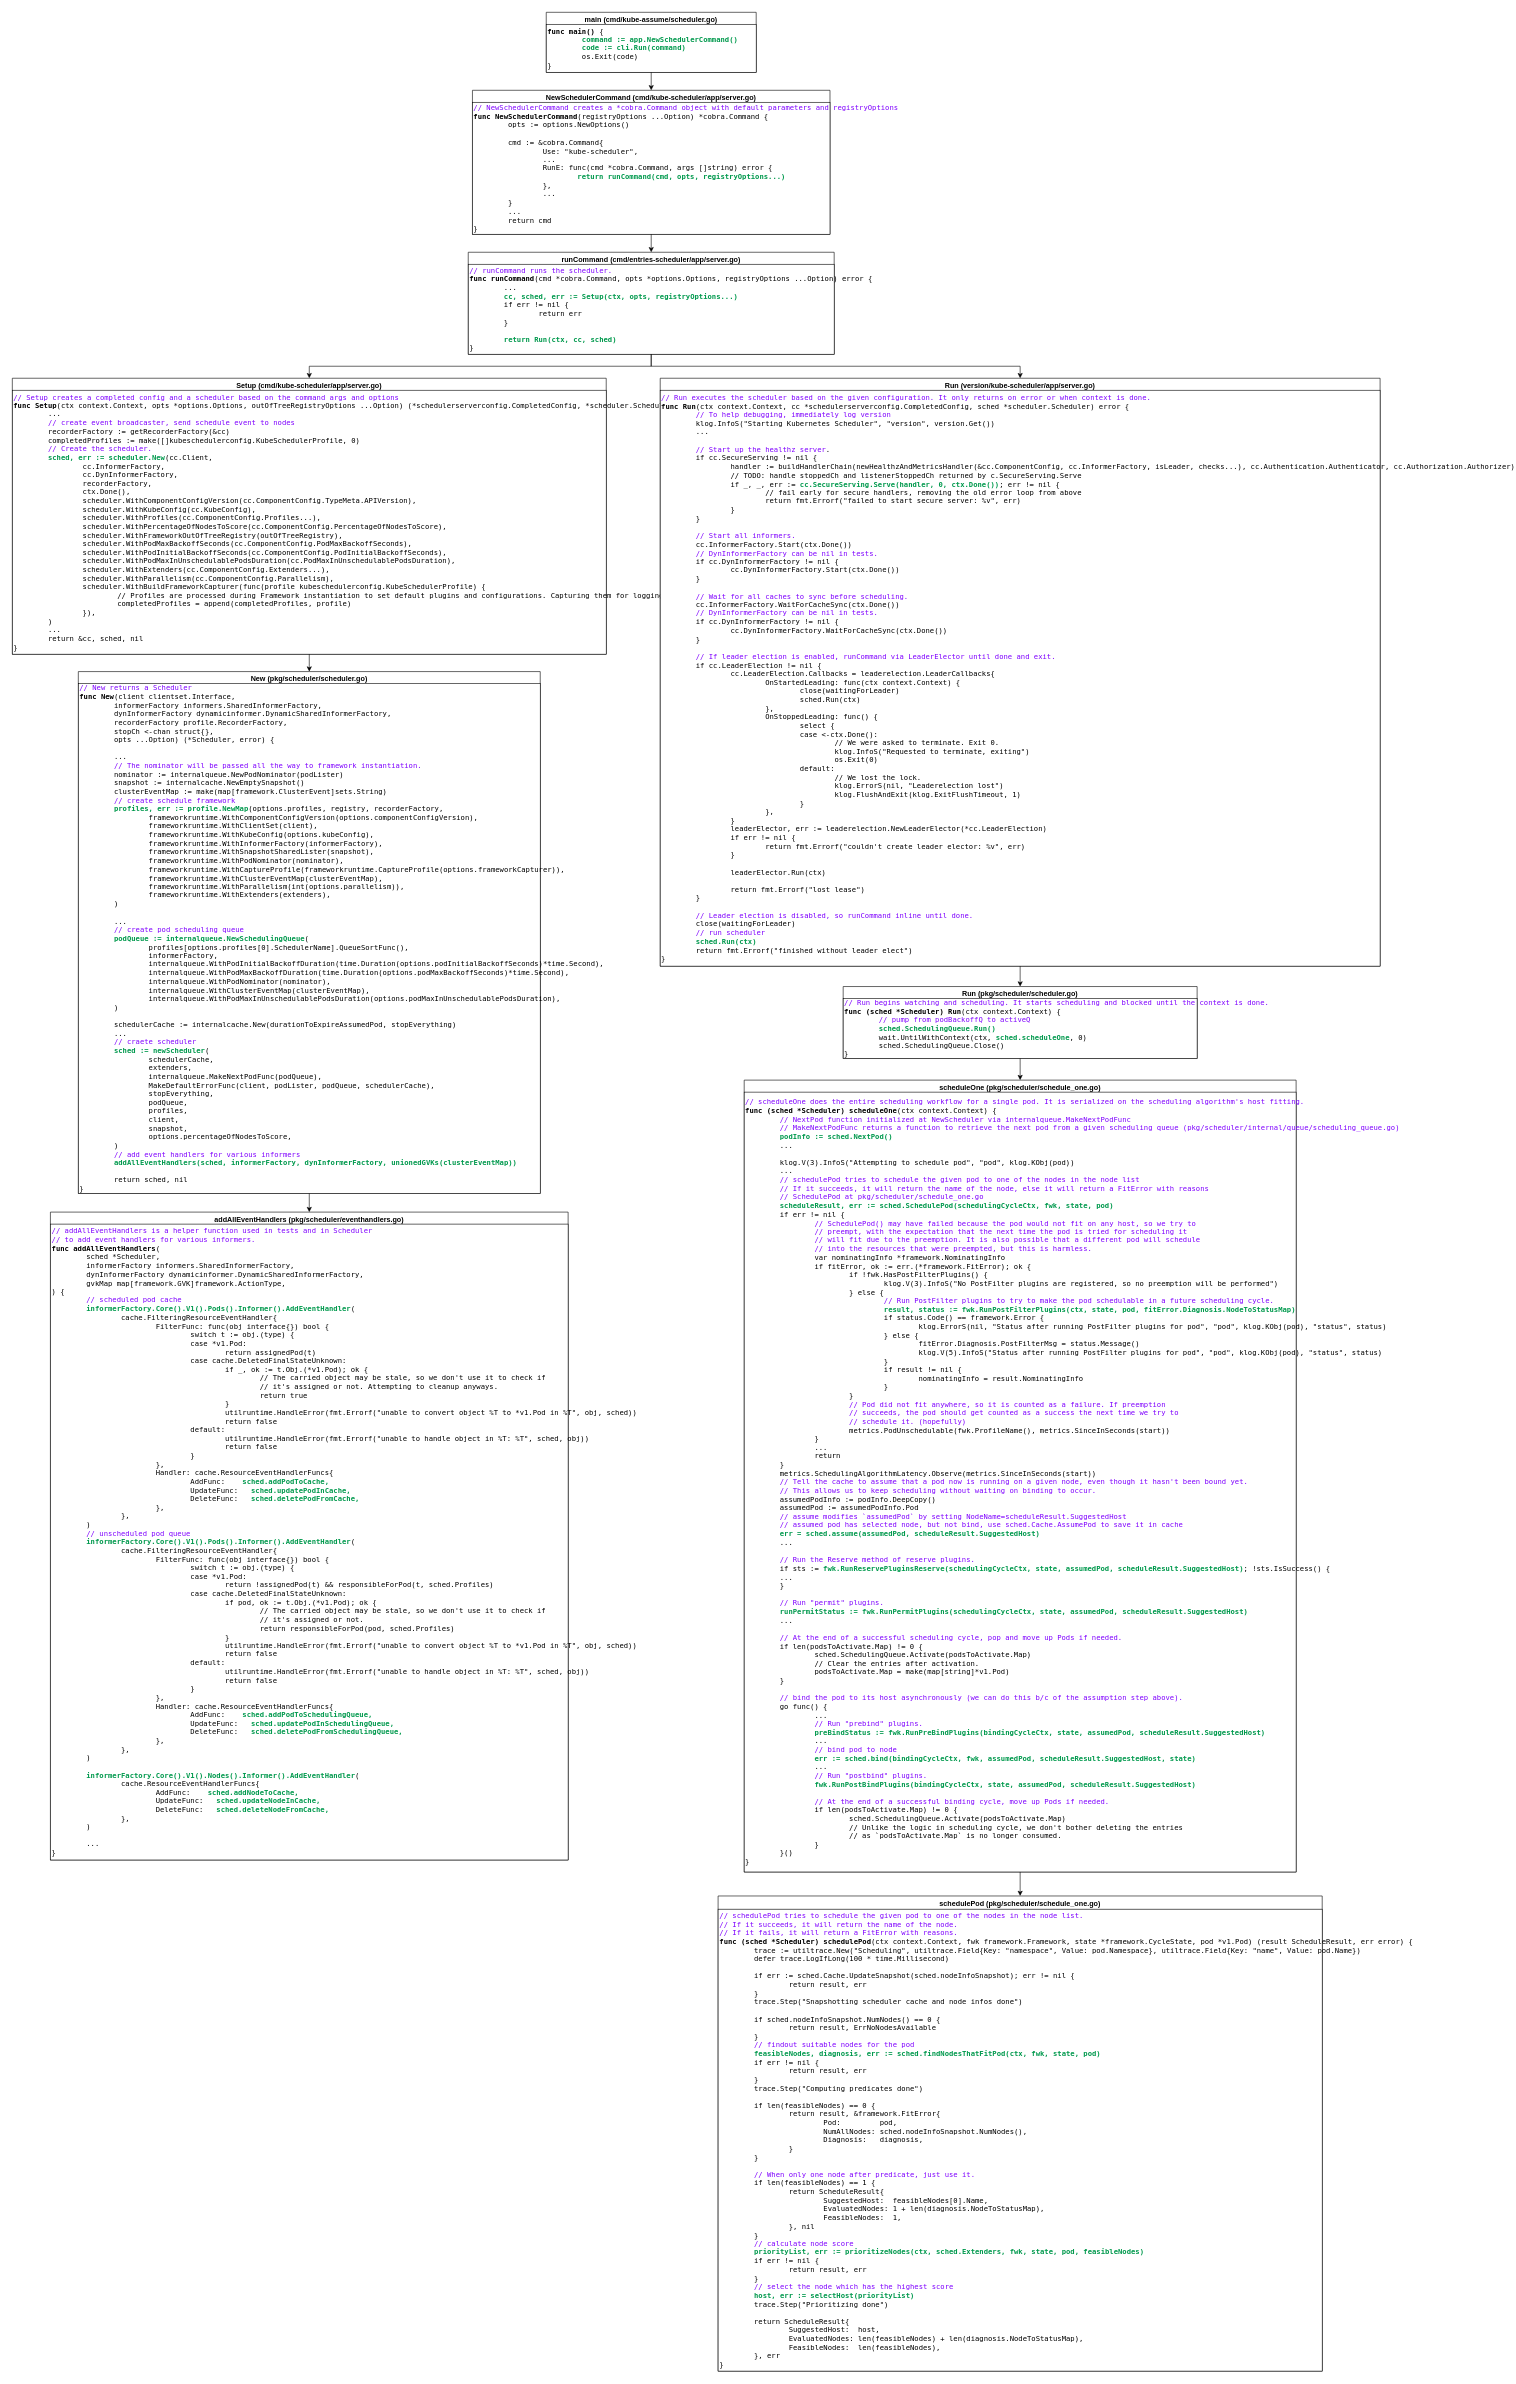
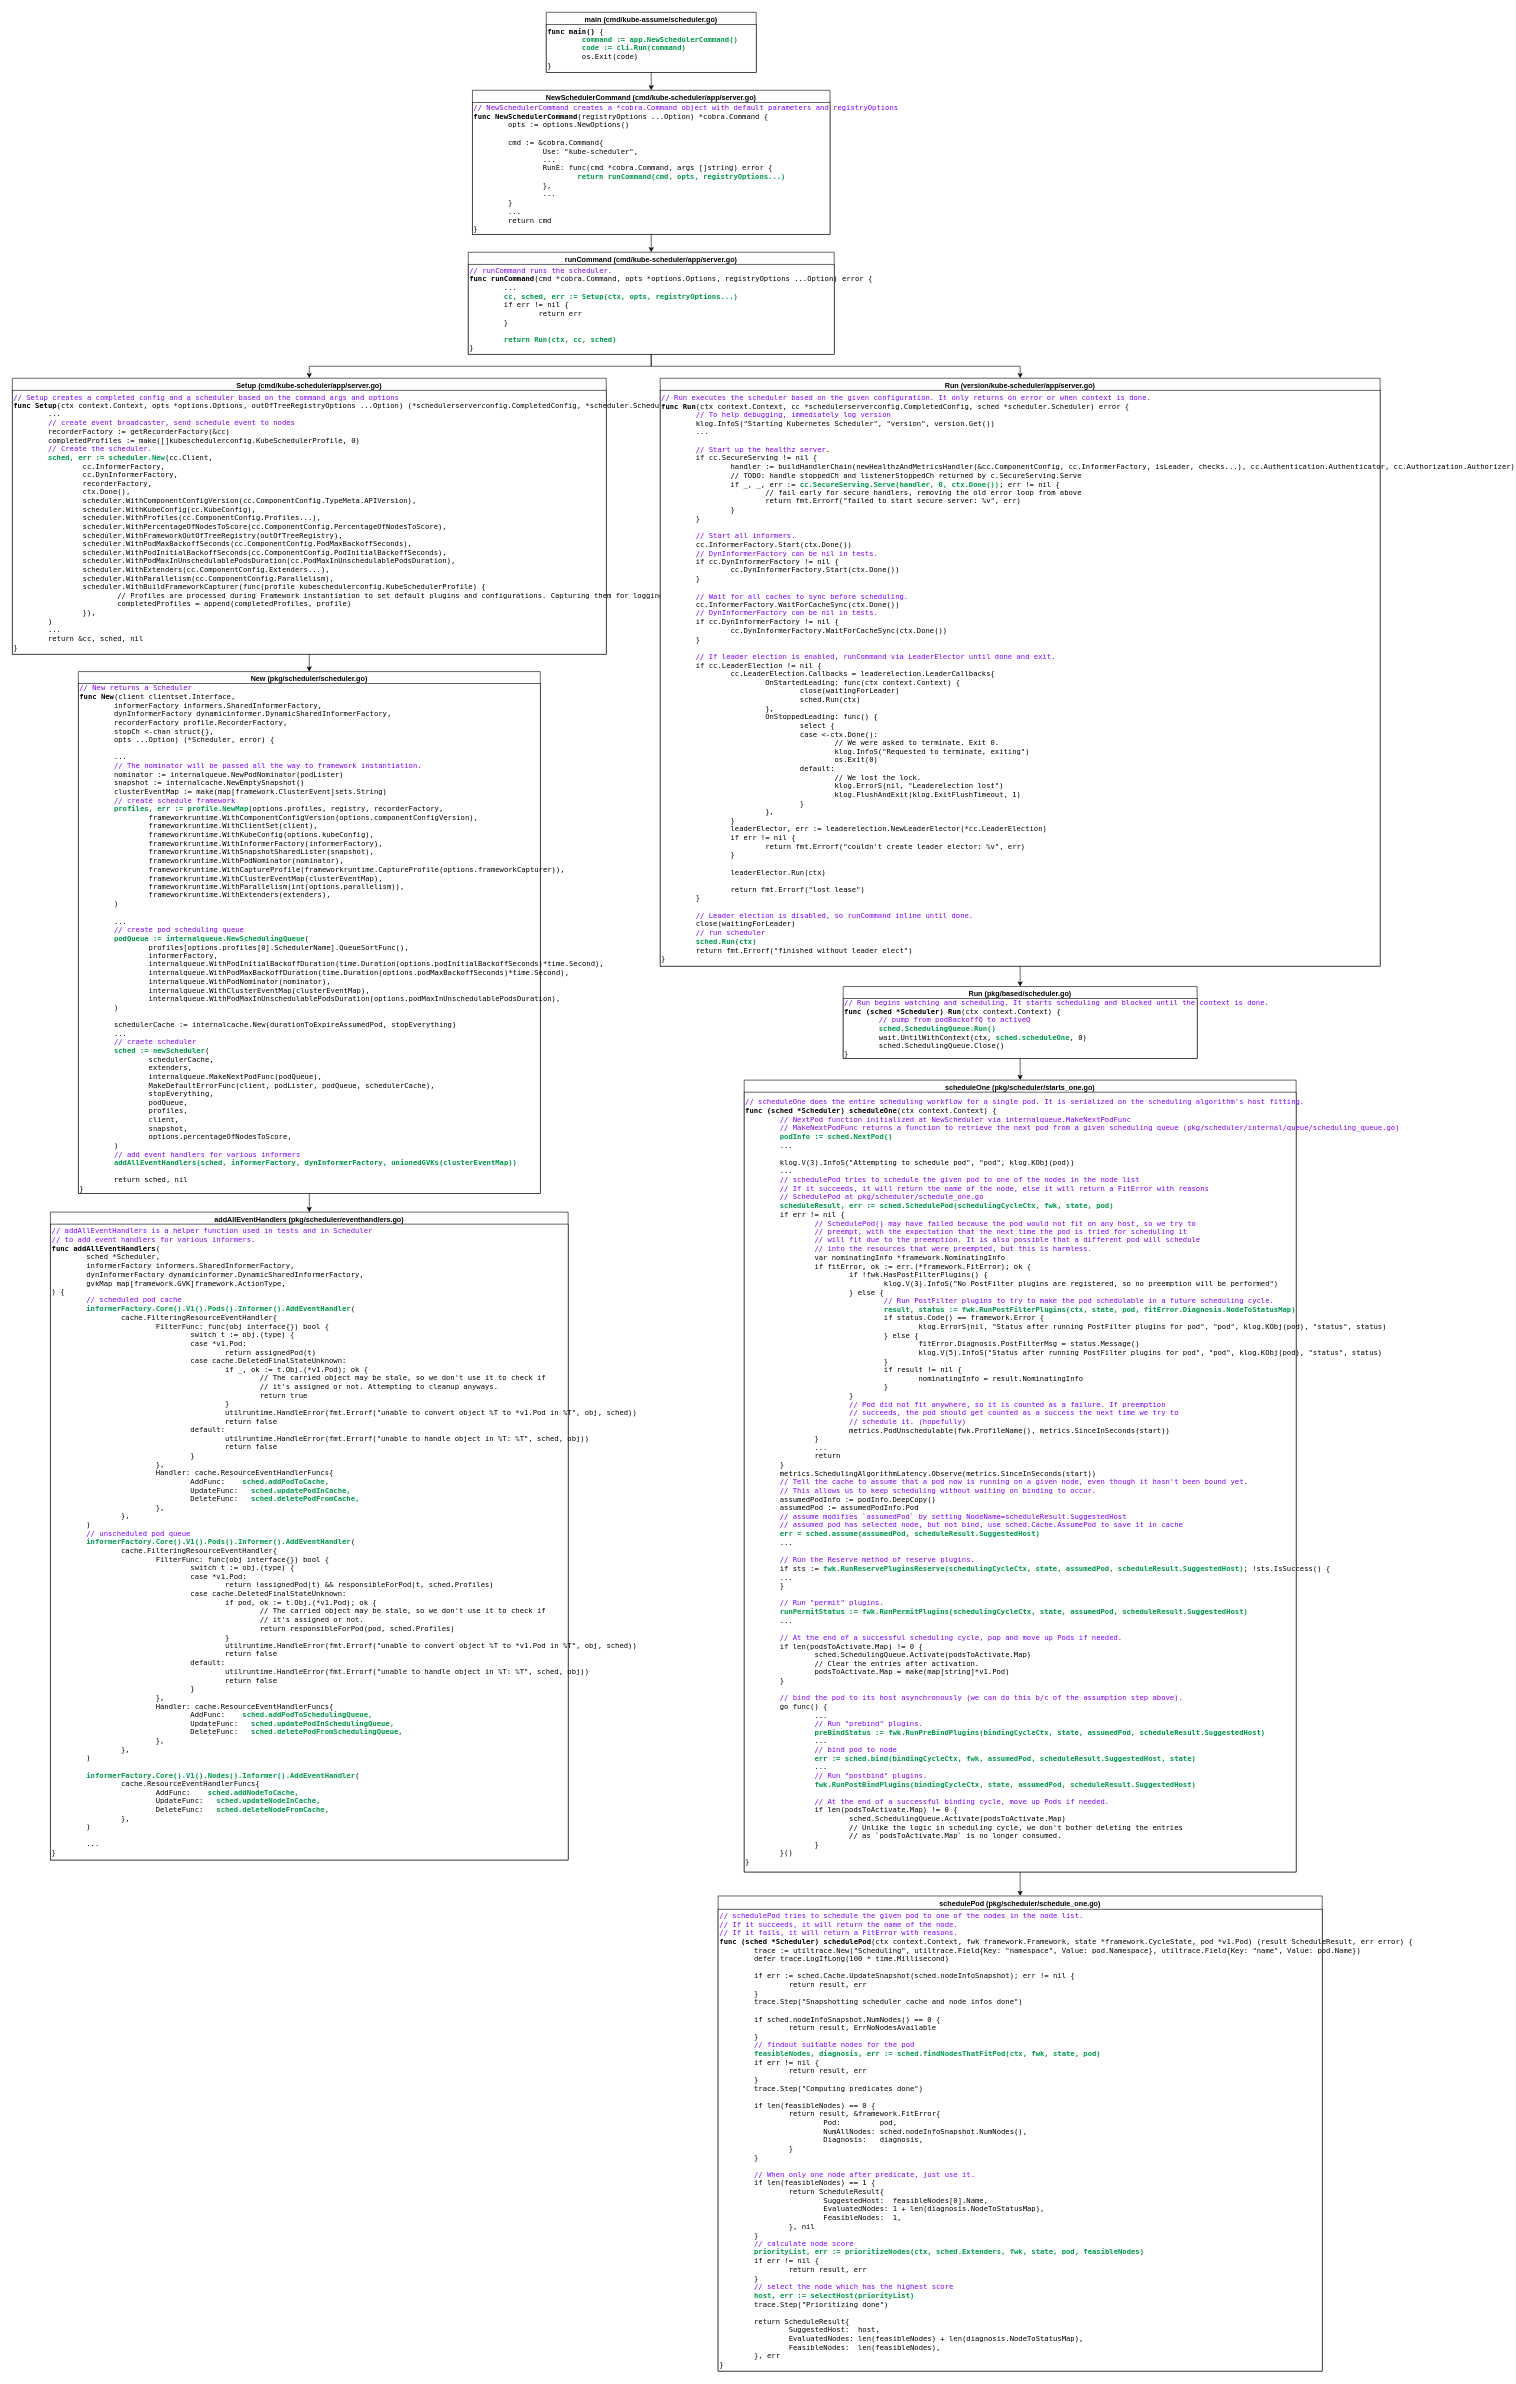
- <mxCell id="6" value="runCommand (cmd/entries-scheduler/app/server.go)" style="swimlane;fontColor=#000000;" parent="1" vertex="1"><mxGeometry x="780" y="420" width="610" height="170" as="geometry" /></mxCell>
+ <mxCell id="6" value="runCommand (cmd/kube-scheduler/app/server.go)" style="swimlane;fontColor=#000000;" parent="1" vertex="1"><mxGeometry x="780" y="420" width="610" height="170" as="geometry" /></mxCell>
- <mxCell id="16" value="Run (pkg/scheduler/scheduler.go)" style="swimlane;fontColor=#000000;" parent="1" vertex="1"><mxGeometry x="1405" y="1644" width="590" height="120" as="geometry" /></mxCell>
+ <mxCell id="16" value="Run (pkg/based/scheduler.go)" style="swimlane;fontColor=#000000;" parent="1" vertex="1"><mxGeometry x="1405" y="1644" width="590" height="120" as="geometry" /></mxCell>
- <mxCell id="18" value="scheduleOne (pkg/scheduler/schedule_one.go)" style="swimlane;fontColor=#000000;" parent="1" vertex="1"><mxGeometry x="1240" y="1800" width="920" height="1320" as="geometry" /></mxCell>
+ <mxCell id="18" value="scheduleOne (pkg/scheduler/starts_one.go)" style="swimlane;fontColor=#000000;" parent="1" vertex="1"><mxGeometry x="1240" y="1800" width="920" height="1320" as="geometry" /></mxCell>
